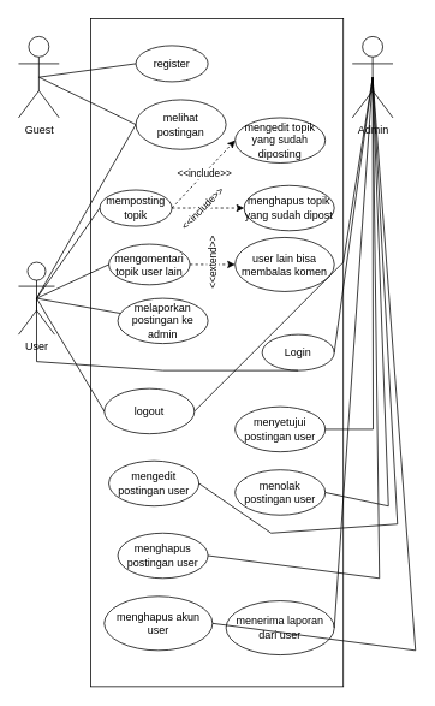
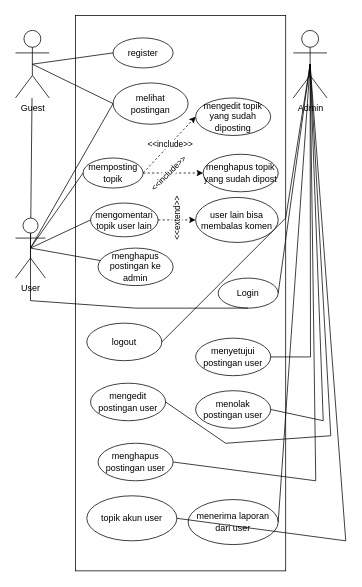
- <mxCell id="36" value="melaporkan&lt;div&gt;postingan ke&lt;/div&gt;&lt;div&gt;admin&lt;/div&gt;" style="shape=ellipse;html=1;dashed=0;whiteSpace=wrap;perimeter=ellipsePerimeter;fillColor=none;" vertex="1" parent="1"><mxGeometry x="130" y="330" width="100" height="50" as="geometry" /></mxCell>
+ <mxCell id="36" value="menghapus&lt;div&gt;postingan ke&lt;/div&gt;&lt;div&gt;admin&lt;/div&gt;" style="shape=ellipse;html=1;dashed=0;whiteSpace=wrap;perimeter=ellipsePerimeter;fillColor=none;" vertex="1" parent="1"><mxGeometry x="130" y="330" width="100" height="50" as="geometry" /></mxCell>
- <mxCell id="9" style="rounded=0;orthogonalLoop=1;jettySize=auto;html=1;exitX=0.5;exitY=0.5;exitDx=0;exitDy=0;exitPerimeter=0;entryX=0;entryY=0.5;entryDx=0;entryDy=0;endArrow=none;endFill=0;" edge="1" parent="1" source="10" target="37"><mxGeometry relative="1" as="geometry" /></mxCell>
+ <mxCell id="9" style="rounded=0;orthogonalLoop=1;jettySize=auto;html=1;exitX=0.5;exitY=0.5;exitDx=0;exitDy=0;exitPerimeter=0;endArrow=none;endFill=0;" edge="1" parent="1" source="10" target="4"><mxGeometry relative="1" as="geometry" /></mxCell>
- <mxCell id="43" value="menghapus akun user" style="shape=ellipse;html=1;dashed=0;whiteSpace=wrap;perimeter=ellipsePerimeter;fillColor=none;" vertex="1" parent="1"><mxGeometry x="115" y="660" width="120" height="60" as="geometry" /></mxCell>
+ <mxCell id="43" value="topik akun user" style="shape=ellipse;html=1;dashed=0;whiteSpace=wrap;perimeter=ellipsePerimeter;fillColor=none;" vertex="1" parent="1"><mxGeometry x="115" y="660" width="120" height="60" as="geometry" /></mxCell>
